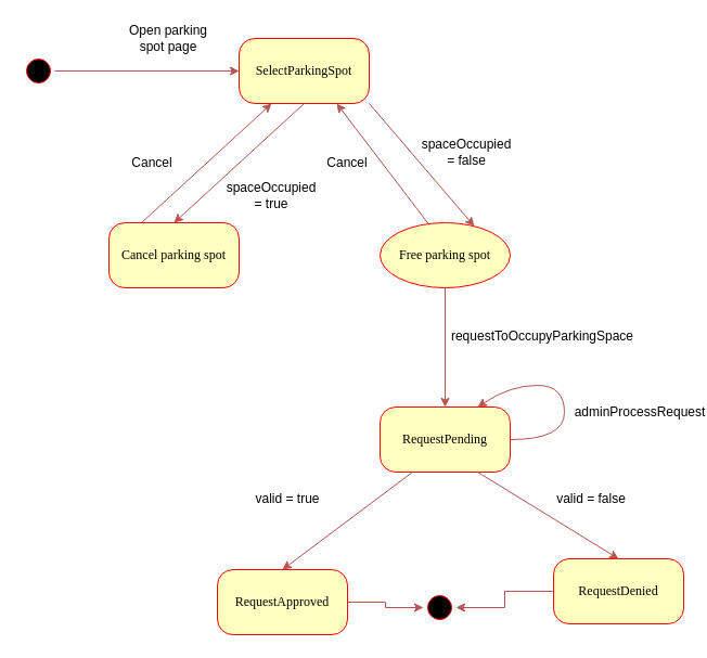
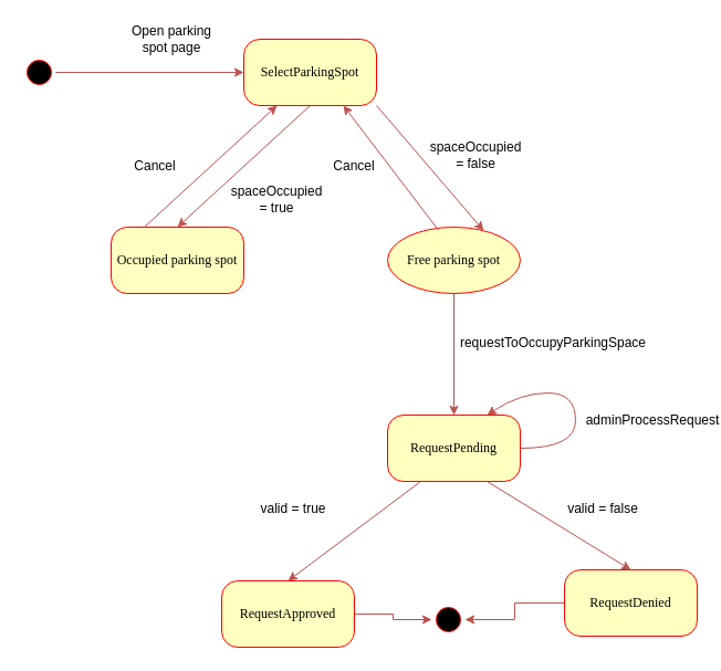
- <mxCell id="3" value="Cancel parking spot" style="rounded=1;whiteSpace=wrap;html=1;arcSize=24;fillColor=#ffffc0;strokeColor=#ff0000;shadow=0;comic=0;labelBackgroundColor=none;fontFamily=Verdana;fontSize=12;fontColor=#000000;align=center;" parent="1" vertex="1"><mxGeometry x="100" y="205" width="120" height="60" as="geometry" /></mxCell>
+ <mxCell id="3" value="Occupied parking spot" style="rounded=1;whiteSpace=wrap;html=1;arcSize=24;fillColor=#ffffc0;strokeColor=#ff0000;shadow=0;comic=0;labelBackgroundColor=none;fontFamily=Verdana;fontSize=12;fontColor=#000000;align=center;" parent="1" vertex="1"><mxGeometry x="100" y="205" width="120" height="60" as="geometry" /></mxCell>
